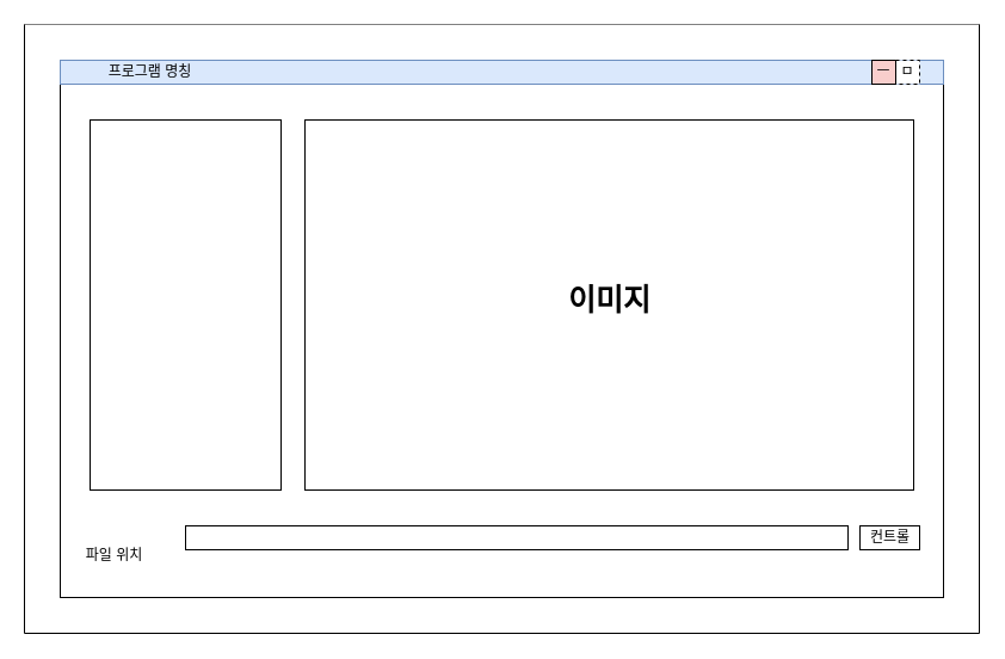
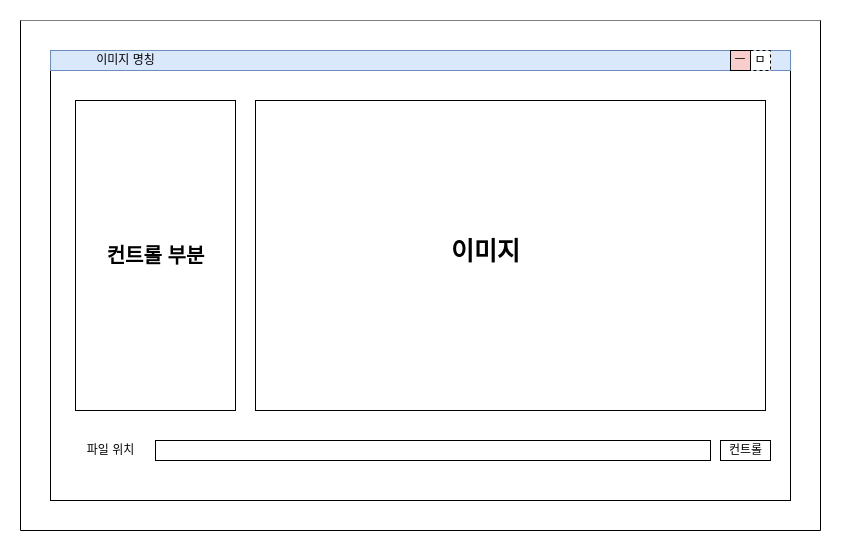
- <mxCell id="16" value="프로그램 명칭" style="text;html=1;align=center;verticalAlign=middle;resizable=0;points=[];autosize=1;strokeColor=none;fillColor=none;" vertex="1" parent="2"><mxGeometry x="55" y="25" width="100" height="30" as="geometry" /></mxCell>
+ <mxCell id="16" value="이미지 명칭" style="text;html=1;align=center;verticalAlign=middle;resizable=0;points=[];autosize=1;strokeColor=none;fillColor=none;" vertex="1" parent="2"><mxGeometry x="55" y="25" width="100" height="30" as="geometry" /></mxCell>
- <mxCell id="10" value="이미지" style="text;html=1;align=center;verticalAlign=middle;resizable=0;points=[];autosize=1;strokeColor=none;fillColor=none;fontSize=25;fontStyle=1" vertex="1" parent="2"><mxGeometry x="440" y="210" width="100" height="40" as="geometry" /></mxCell>
+ <mxCell id="10" value="이미지" style="text;html=1;align=center;verticalAlign=middle;resizable=0;points=[];autosize=1;strokeColor=none;fillColor=none;fontSize=25;fontStyle=1" vertex="1" parent="2"><mxGeometry x="415" y="210" width="100" height="40" as="geometry" /></mxCell>
+ <mxCell id="13" value="컨트롤 부분" style="text;html=1;align=center;verticalAlign=middle;resizable=0;points=[];autosize=1;strokeColor=none;fillColor=none;fontSize=20;fontStyle=1" vertex="1" parent="2"><mxGeometry x="70" y="215" width="130" height="40" as="geometry" /></mxCell>
- <mxCell id="12" value="파일 위치" style="text;html=1;align=center;verticalAlign=middle;resizable=0;points=[];autosize=1;strokeColor=none;fillColor=none;" vertex="1" parent="2"><mxGeometry x="40" y="430" width="70" height="30" as="geometry" /></mxCell>
+ <mxCell id="12" value="파일 위치" style="text;html=1;align=center;verticalAlign=middle;resizable=0;points=[];autosize=1;strokeColor=none;fillColor=none;" vertex="1" parent="2"><mxGeometry x="55" y="415" width="70" height="30" as="geometry" /></mxCell>
